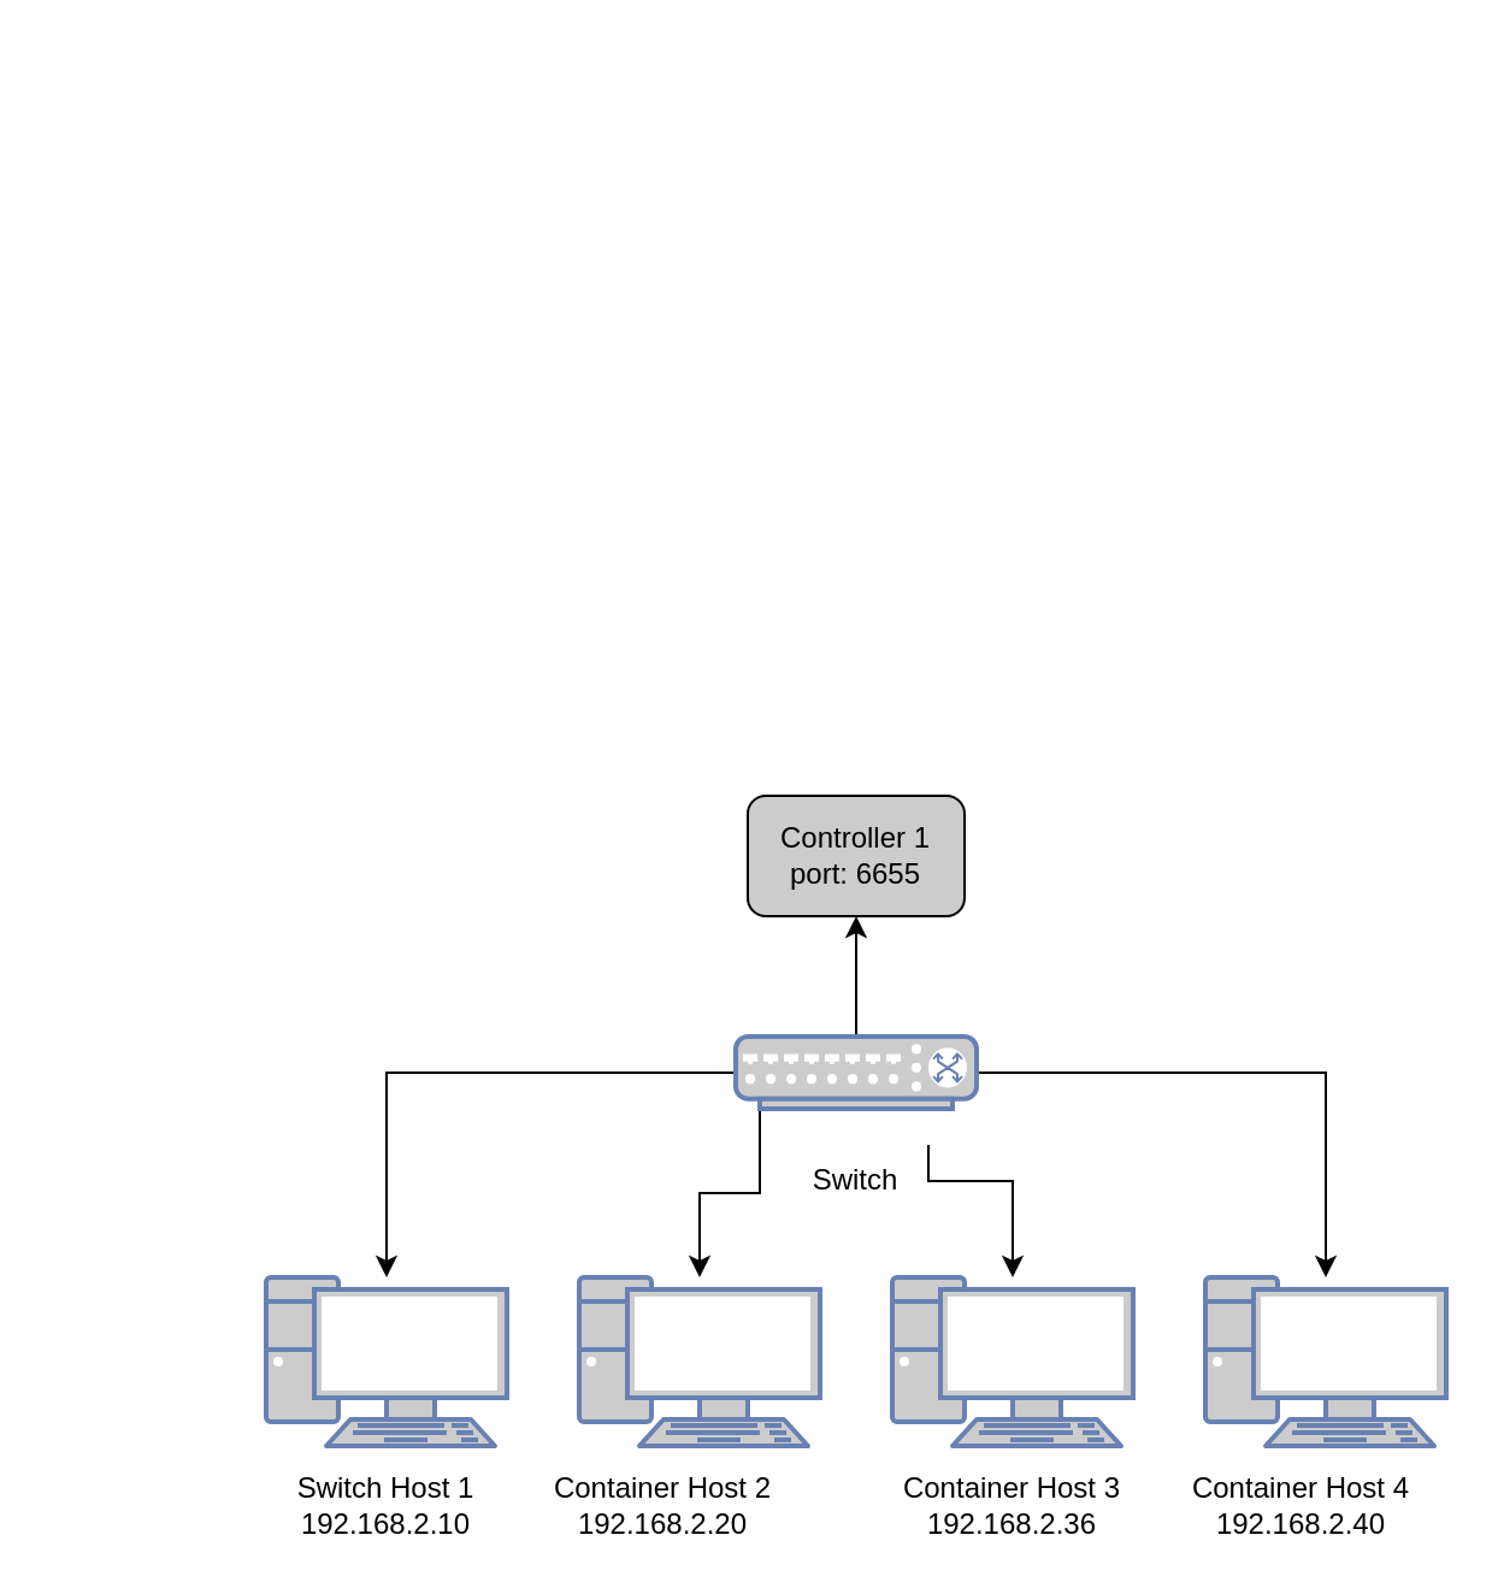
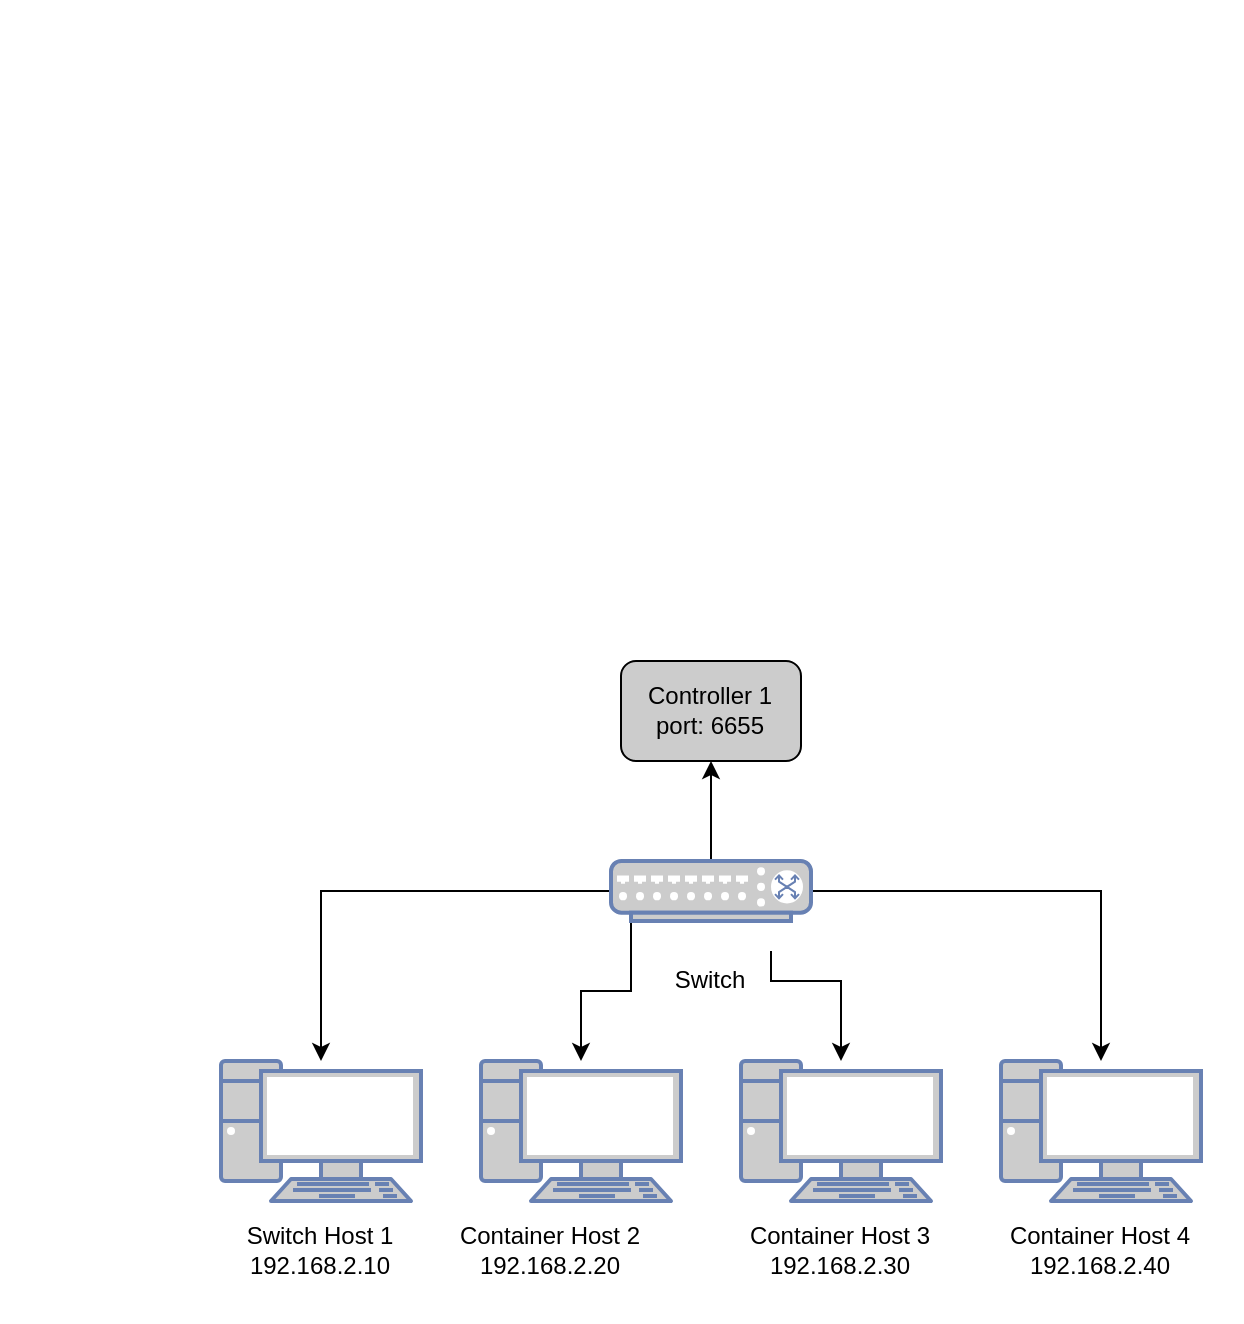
- <mxCell id="16" value="Container Host 3&lt;div&gt;192.168.2.36&lt;/div&gt;" style="text;html=1;align=center;verticalAlign=middle;whiteSpace=wrap;rounded=0;" vertex="1" parent="1"><mxGeometry x="370" y="610" width="100" height="30" as="geometry" /></mxCell>
+ <mxCell id="16" value="Container Host 3&lt;div&gt;192.168.2.30&lt;/div&gt;" style="text;html=1;align=center;verticalAlign=middle;whiteSpace=wrap;rounded=0;" vertex="1" parent="1"><mxGeometry x="370" y="610" width="100" height="30" as="geometry" /></mxCell>
- <mxCell id="17" value="Container Host 4&lt;div&gt;192.168.2.40&lt;/div&gt;" style="text;html=1;align=center;verticalAlign=middle;whiteSpace=wrap;rounded=0;" vertex="1" parent="1"><mxGeometry x="490" y="610" width="100" height="30" as="geometry" /></mxCell>
+ <mxCell id="17" value="Container Host 4&lt;div&gt;192.168.2.40&lt;/div&gt;" style="text;html=1;align=center;verticalAlign=middle;whiteSpace=wrap;rounded=0;" vertex="1" parent="1"><mxGeometry x="500" y="610" width="100" height="30" as="geometry" /></mxCell>
